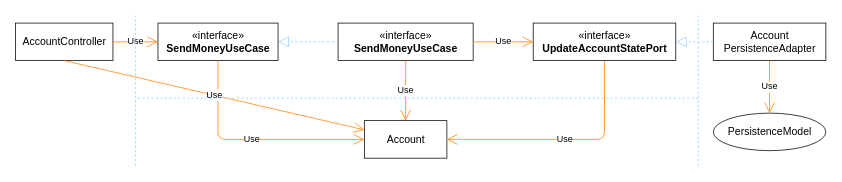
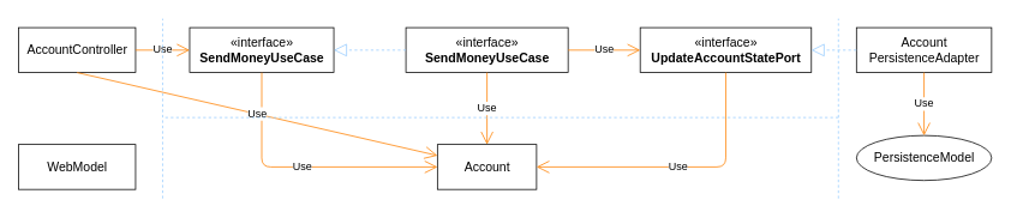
+ <mxCell id="13" value="WebModel" style="html=1;fontSize=14;" vertex="1" parent="1"><mxGeometry x="20" y="160" width="130" height="50" as="geometry" /></mxCell>
